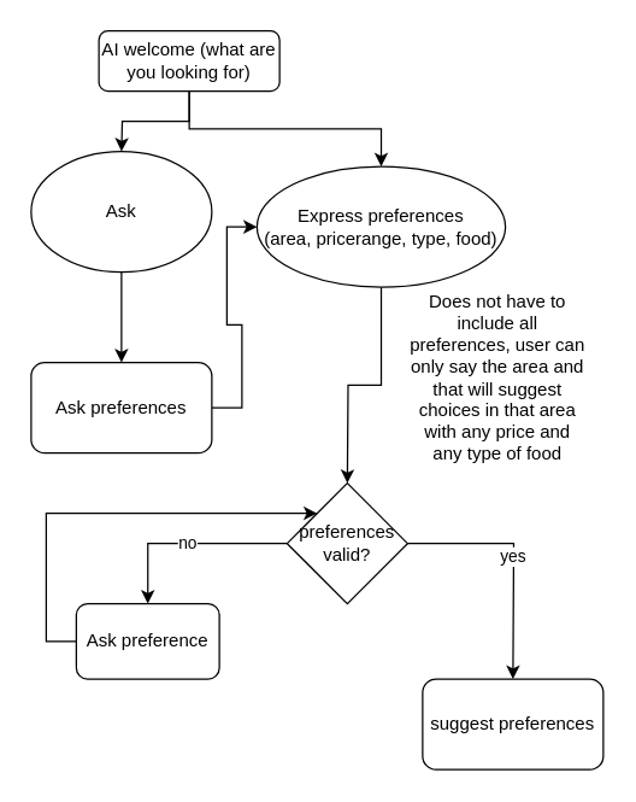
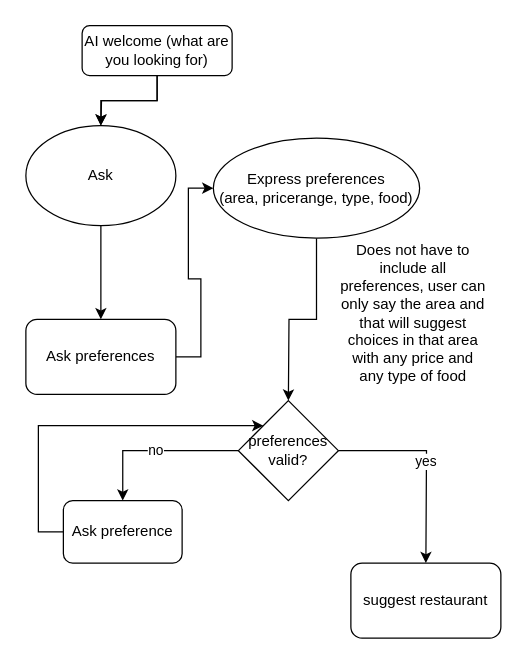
- <mxCell id="2" style="edgeStyle=orthogonalEdgeStyle;rounded=0;orthogonalLoop=1;jettySize=auto;html=1;exitX=0.5;exitY=1;exitDx=0;exitDy=0;entryX=0.5;entryY=0;entryDx=0;entryDy=0;" parent="1" source="4" target="6" edge="1"><mxGeometry relative="1" as="geometry" /></mxCell>
+ <mxCell id="2" style="edgeStyle=orthogonalEdgeStyle;rounded=0;orthogonalLoop=1;jettySize=auto;html=1;exitX=0.5;exitY=1;exitDx=0;exitDy=0;" parent="1" source="4" target="8" edge="1"><mxGeometry relative="1" as="geometry" /></mxCell>
- <mxCell id="10" value="Ask preferences" style="rounded=1;whiteSpace=wrap;html=1;" parent="1" vertex="1"><mxGeometry x="20" y="240" width="120" height="60" as="geometry" /></mxCell>
+ <mxCell id="10" value="Ask preferences" style="rounded=1;whiteSpace=wrap;html=1;" parent="1" vertex="1"><mxGeometry x="20" y="255" width="120" height="60" as="geometry" /></mxCell>
- <mxCell id="16" value="suggest preferences" style="rounded=1;whiteSpace=wrap;html=1;" parent="1" vertex="1"><mxGeometry x="280" y="450" width="120" height="60" as="geometry" /></mxCell>
+ <mxCell id="16" value="suggest restaurant" style="rounded=1;whiteSpace=wrap;html=1;" parent="1" vertex="1"><mxGeometry x="280" y="450" width="120" height="60" as="geometry" /></mxCell>
